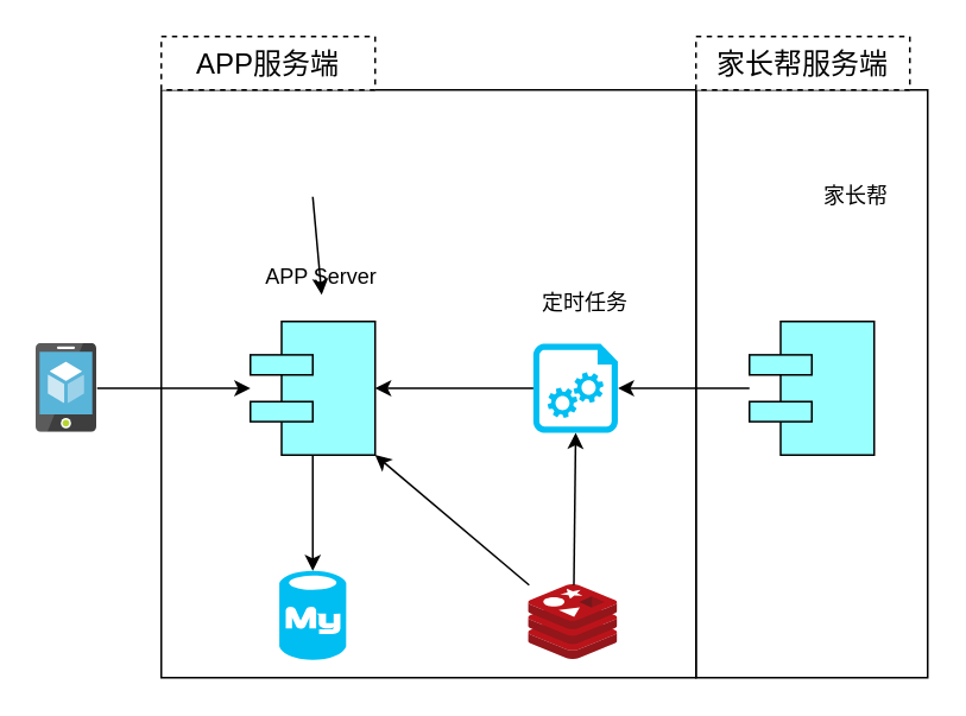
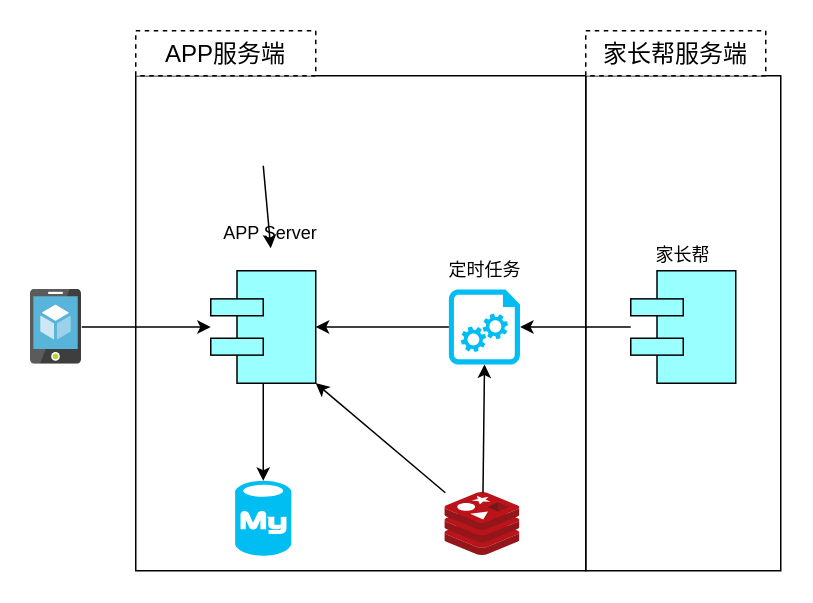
- <mxCell id="12" value="家长帮" style="text;html=1;strokeColor=none;fillColor=none;align=center;verticalAlign=middle;whiteSpace=wrap;rounded=0;" vertex="1" parent="1"><mxGeometry x="445" y="100" width="70" height="20" as="geometry" /></mxCell>
+ <mxCell id="12" value="家长帮" style="text;html=1;strokeColor=none;fillColor=none;align=center;verticalAlign=middle;whiteSpace=wrap;rounded=0;" vertex="1" parent="1"><mxGeometry x="420" y="160" width="70" height="20" as="geometry" /></mxCell>
- <mxCell id="13" value="定时任务" style="text;html=1;strokeColor=none;fillColor=none;align=center;verticalAlign=middle;whiteSpace=wrap;rounded=0;" vertex="1" parent="1"><mxGeometry x="292.5" y="160" width="70" height="20" as="geometry" /></mxCell>
+ <mxCell id="13" value="定时任务" style="text;html=1;strokeColor=none;fillColor=none;align=center;verticalAlign=middle;whiteSpace=wrap;rounded=0;" vertex="1" parent="1"><mxGeometry x="287.5" y="170" width="70" height="20" as="geometry" /></mxCell>
